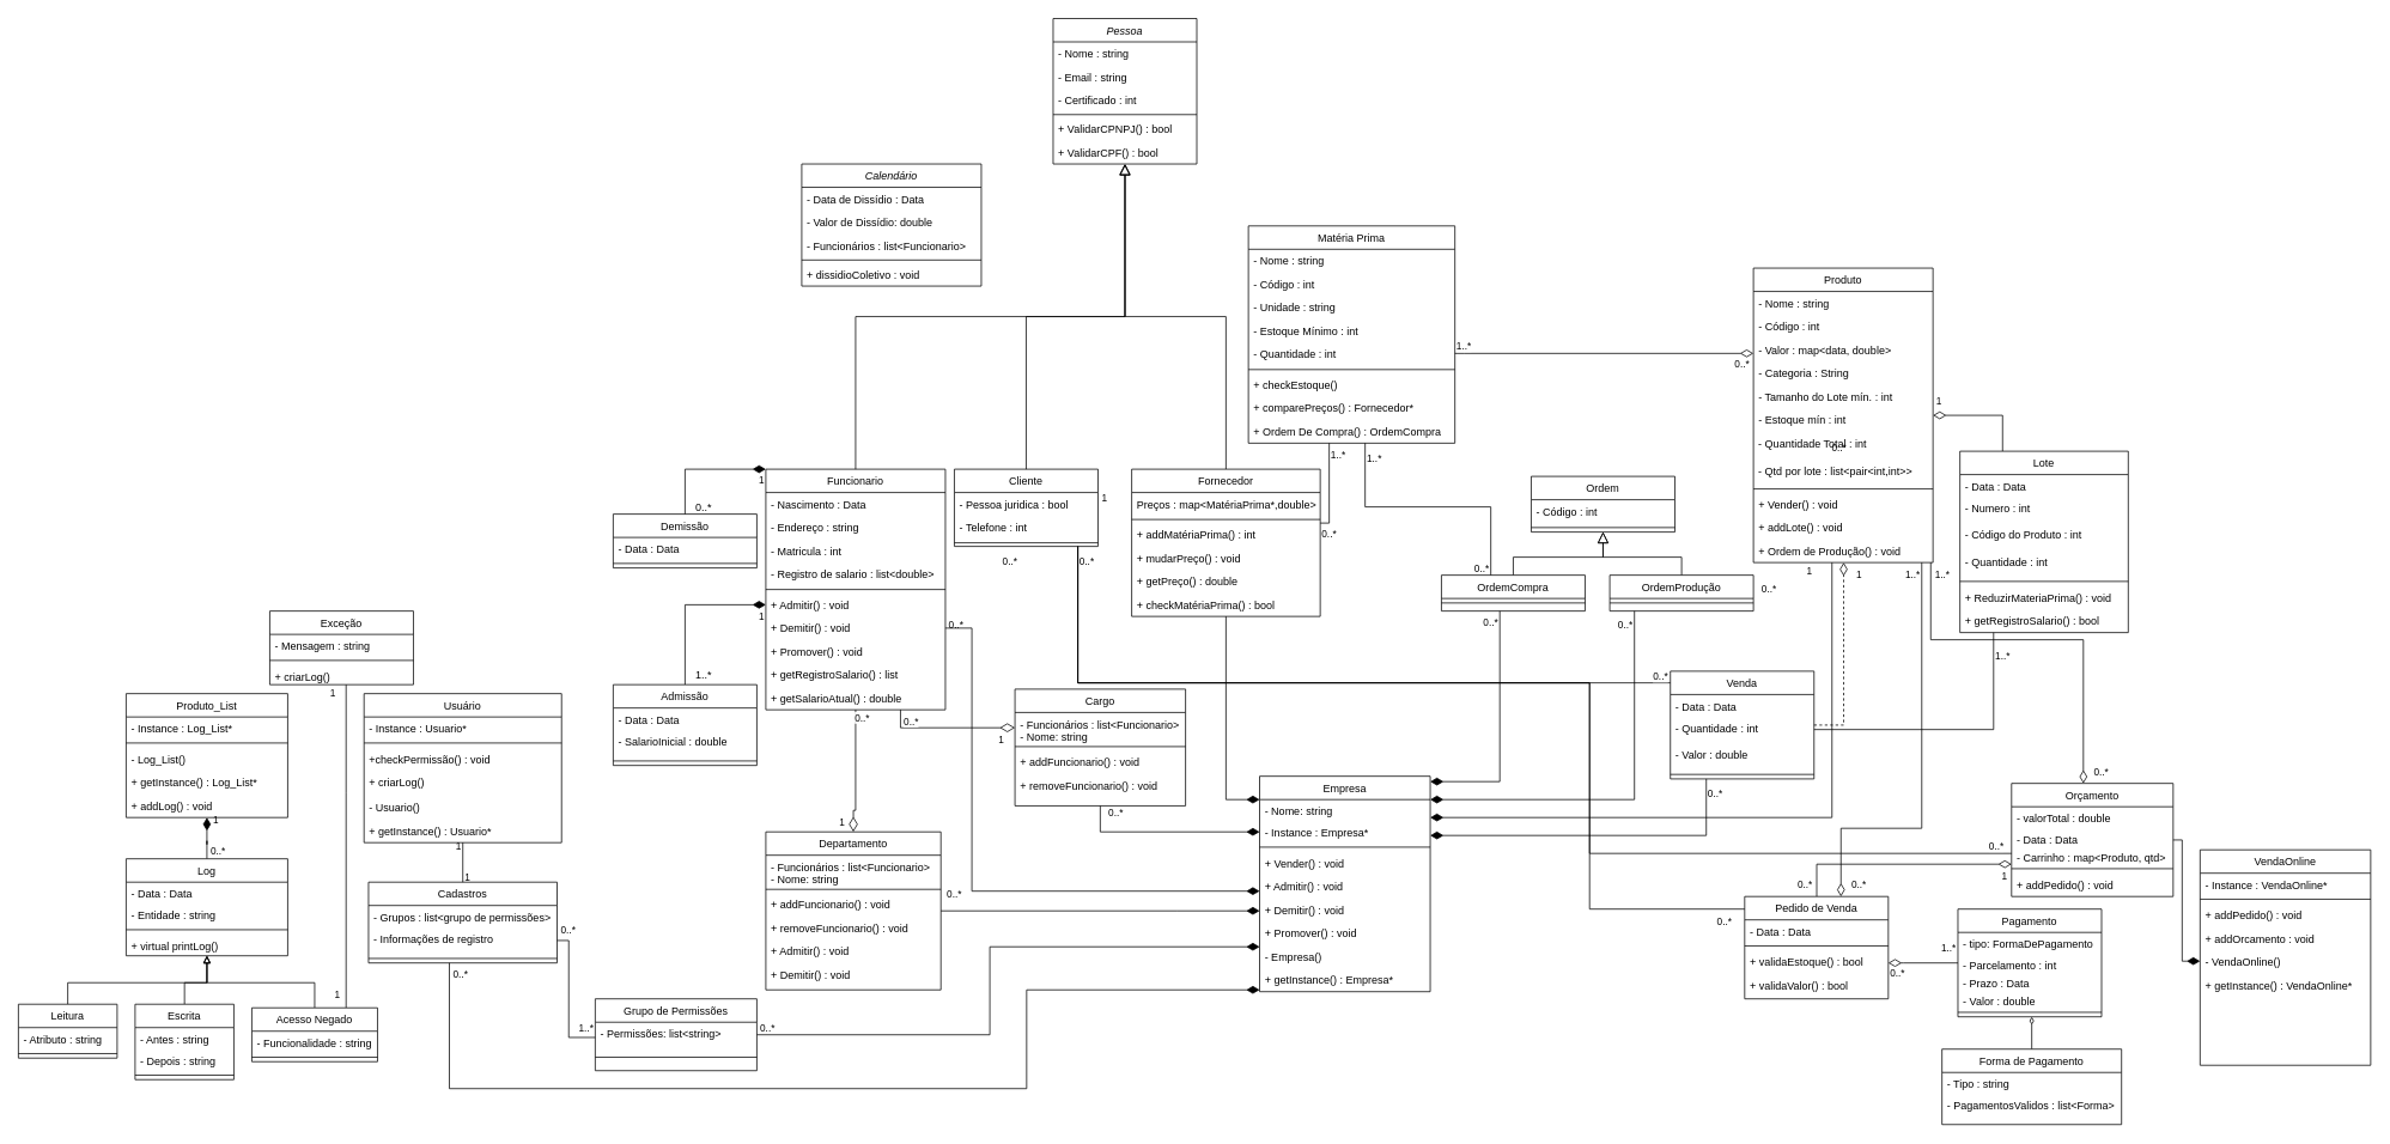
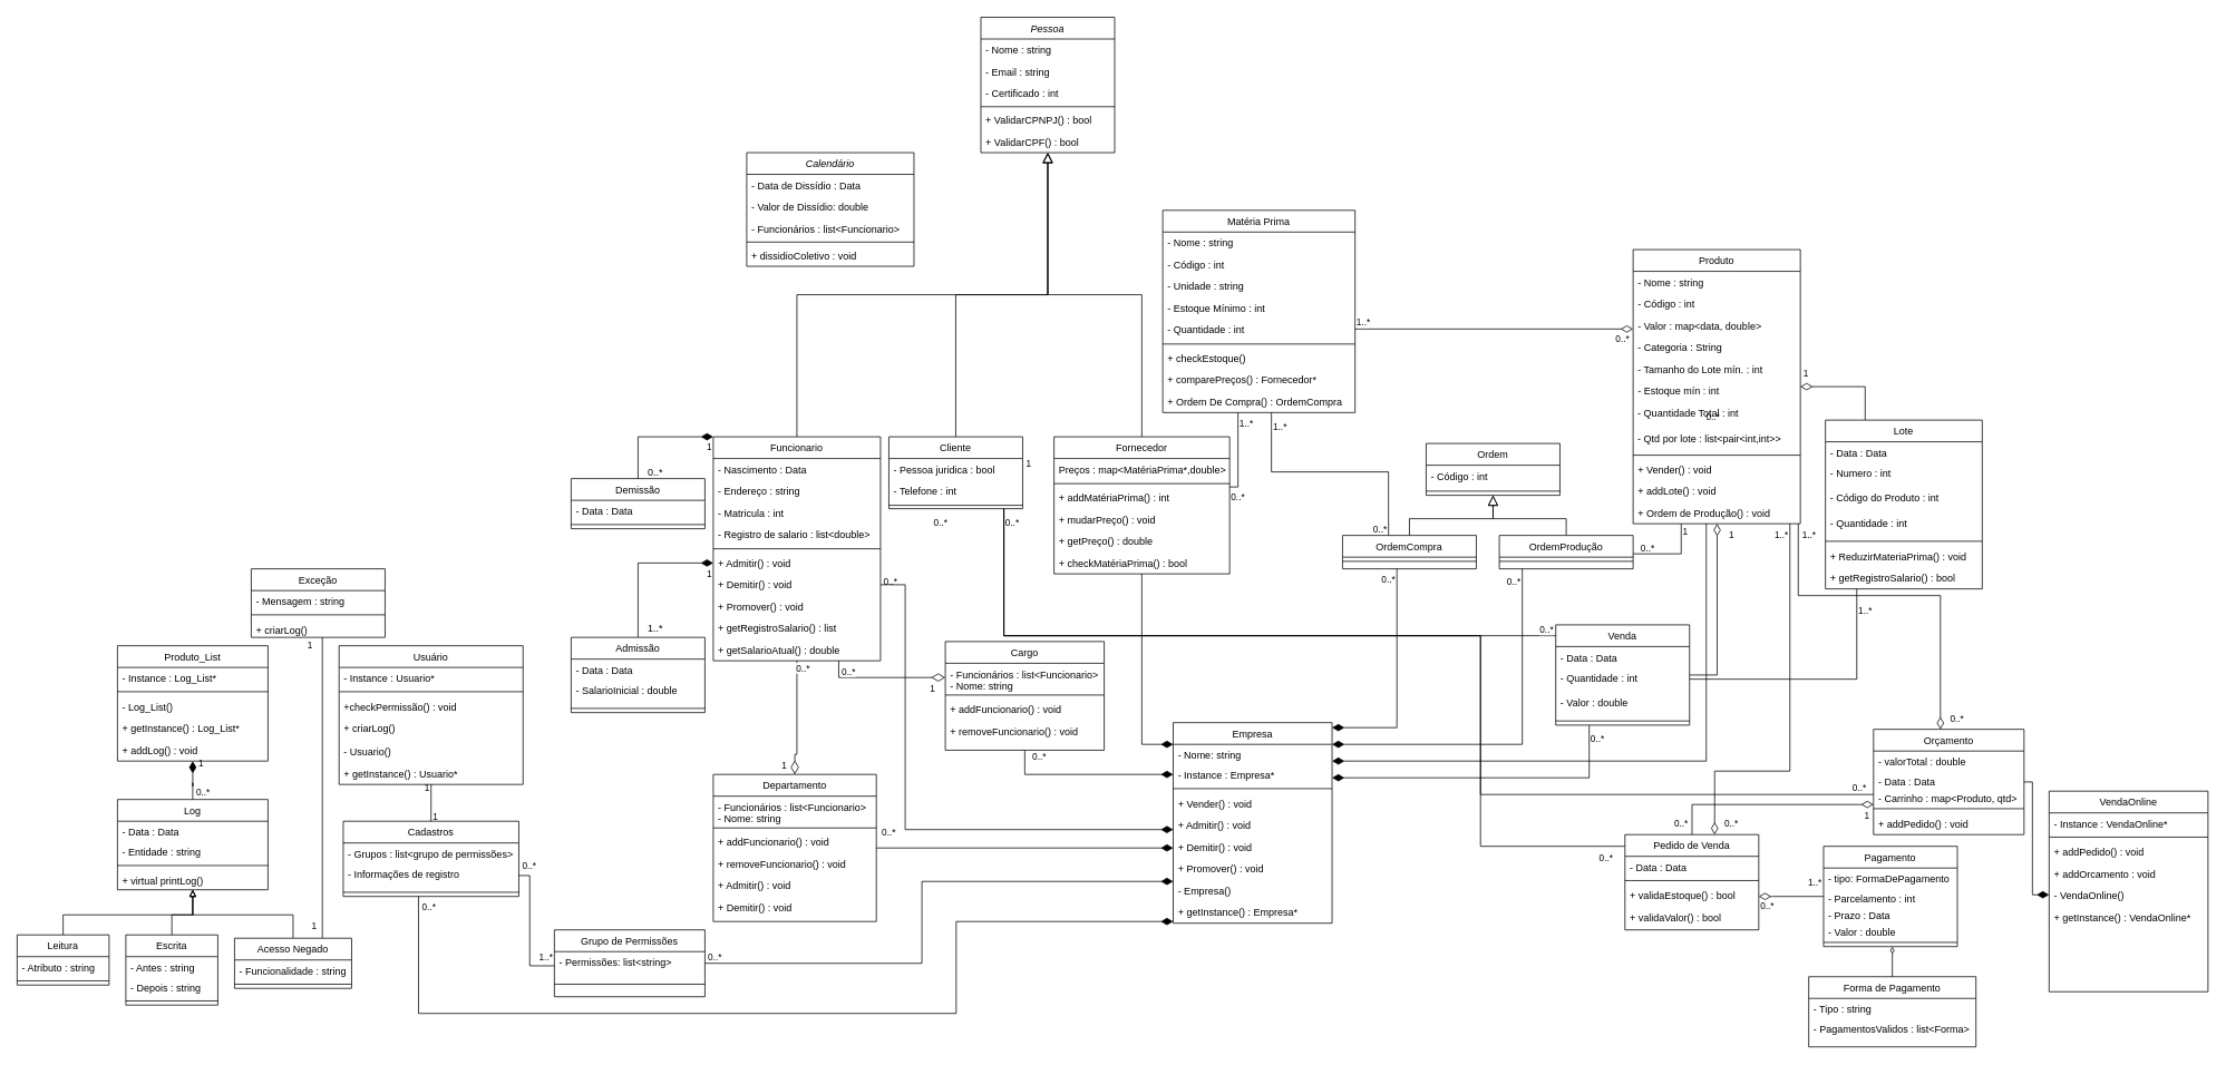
+ <mxCell id="230" style="edgeStyle=orthogonalEdgeStyle;rounded=0;orthogonalLoop=1;jettySize=auto;html=1;strokeWidth=1;endArrow=none;endFill=0;endSize=10;" parent="1" source="231" target="88" edge="1"><mxGeometry relative="1" as="geometry"><Array as="points"><mxPoint x="2010" y="662" /></Array></mxGeometry></mxCell>
- <mxCell id="101" value="1" style="edgeStyle=orthogonalEdgeStyle;rounded=0;sketch=0;orthogonalLoop=1;jettySize=auto;html=1;shadow=0;strokeColor=default;endArrow=diamondThin;endFill=0;sourcePerimeterSpacing=0;endSize=12;dashed=1;" parent="1" source="103" target="88" edge="1"><mxGeometry x="0.869" y="-17" relative="1" as="geometry"><mxPoint x="2032.5" y="652" as="targetPoint" /><mxPoint as="offset" /><Array as="points"><mxPoint x="2053" y="702" /><mxPoint x="2053" y="702" /></Array></mxGeometry></mxCell>
+ <mxCell id="101" value="1" style="edgeStyle=orthogonalEdgeStyle;rounded=0;sketch=0;orthogonalLoop=1;jettySize=auto;html=1;shadow=0;strokeColor=default;endArrow=diamondThin;endFill=0;sourcePerimeterSpacing=0;endSize=12;" parent="1" source="103" target="88" edge="1"><mxGeometry x="0.869" y="-17" relative="1" as="geometry"><mxPoint x="2032.5" y="652" as="targetPoint" /><mxPoint as="offset" /><Array as="points"><mxPoint x="2053" y="702" /><mxPoint x="2053" y="702" /></Array></mxGeometry></mxCell>
